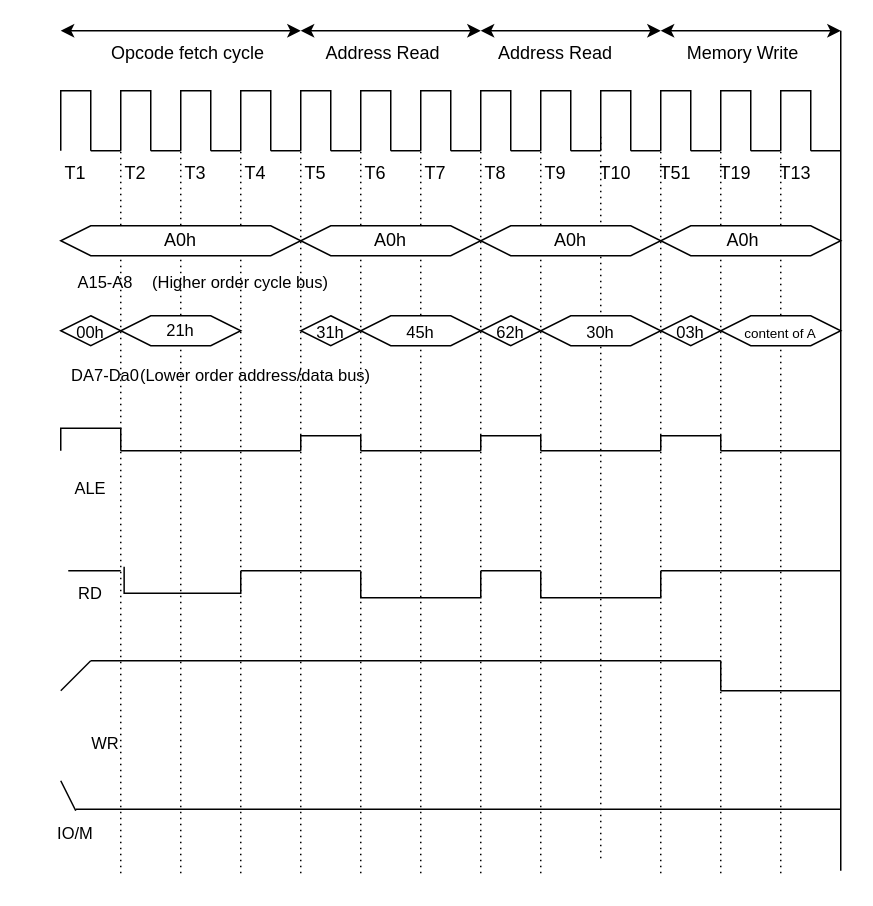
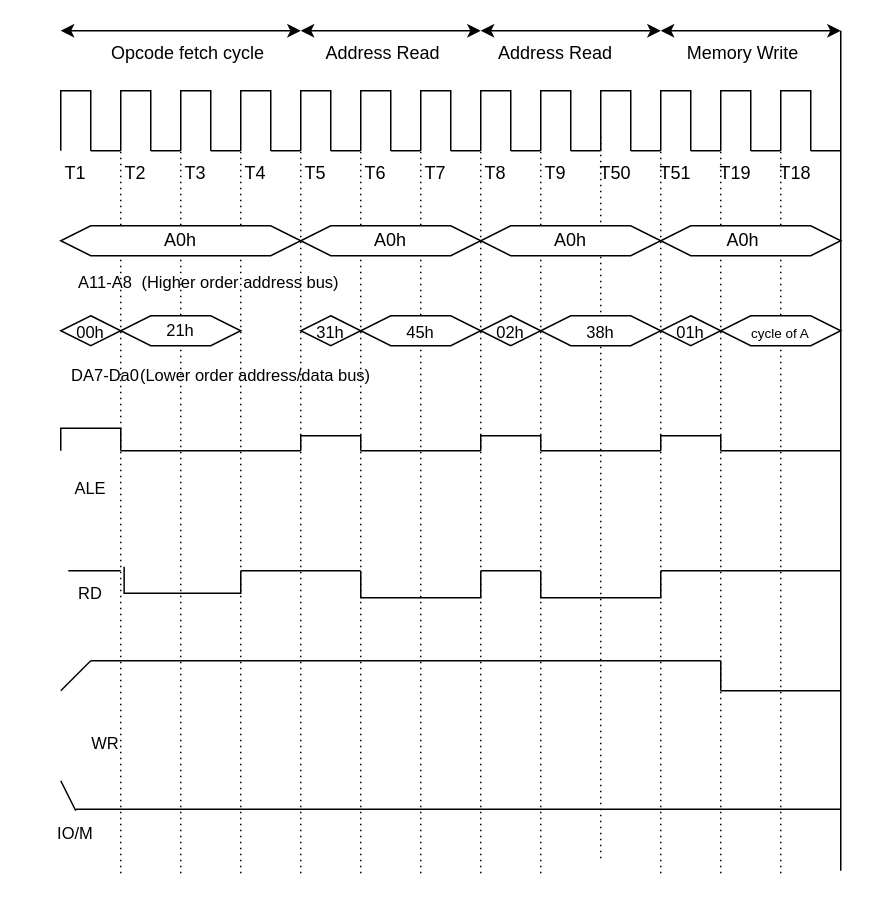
- <mxCell id="54" value="T10" style="text;html=1;strokeColor=none;fillColor=none;align=center;verticalAlign=middle;whiteSpace=wrap;rounded=0;" parent="1" vertex="1"><mxGeometry x="380" y="100" width="60" height="30" as="geometry" /></mxCell>
+ <mxCell id="54" value="T50" style="text;html=1;strokeColor=none;fillColor=none;align=center;verticalAlign=middle;whiteSpace=wrap;rounded=0;" parent="1" vertex="1"><mxGeometry x="380" y="100" width="60" height="30" as="geometry" /></mxCell>
- <mxCell id="57" value="T13" style="text;html=1;strokeColor=none;fillColor=none;align=center;verticalAlign=middle;whiteSpace=wrap;rounded=0;" parent="1" vertex="1"><mxGeometry x="500" y="100" width="60" height="30" as="geometry" /></mxCell>
+ <mxCell id="57" value="T18" style="text;html=1;strokeColor=none;fillColor=none;align=center;verticalAlign=middle;whiteSpace=wrap;rounded=0;" parent="1" vertex="1"><mxGeometry x="500" y="100" width="60" height="30" as="geometry" /></mxCell>
- <mxCell id="86" value="&lt;font style=&quot;font-size: 11px&quot;&gt;A15-A8&lt;/font&gt;" style="text;html=1;strokeColor=none;fillColor=none;align=center;verticalAlign=middle;whiteSpace=wrap;rounded=0;fontSize=9;" parent="1" vertex="1"><mxGeometry x="40" y="172.5" width="60" height="30" as="geometry" /></mxCell>
+ <mxCell id="86" value="&lt;font style=&quot;font-size: 11px&quot;&gt;A11-A8&lt;/font&gt;" style="text;html=1;strokeColor=none;fillColor=none;align=center;verticalAlign=middle;whiteSpace=wrap;rounded=0;fontSize=9;" parent="1" vertex="1"><mxGeometry x="40" y="172.5" width="60" height="30" as="geometry" /></mxCell>
- <mxCell id="88" value="(Higher order cycle bus)" style="text;html=1;strokeColor=none;fillColor=none;align=center;verticalAlign=middle;whiteSpace=wrap;rounded=0;fontSize=11;" parent="1" vertex="1"><mxGeometry x="80" y="172.5" width="160" height="30" as="geometry" /></mxCell>
+ <mxCell id="88" value="(Higher order address bus)" style="text;html=1;strokeColor=none;fillColor=none;align=center;verticalAlign=middle;whiteSpace=wrap;rounded=0;fontSize=11;" parent="1" vertex="1"><mxGeometry x="80" y="172.5" width="160" height="30" as="geometry" /></mxCell>
- <mxCell id="80" value="&lt;font style=&quot;font-size: 11px&quot;&gt;62h&lt;/font&gt;" style="text;html=1;strokeColor=none;fillColor=none;align=center;verticalAlign=middle;whiteSpace=wrap;rounded=0;fontSize=13;" parent="1" vertex="1"><mxGeometry x="310" y="205" width="60" height="30" as="geometry" /></mxCell>
+ <mxCell id="80" value="&lt;font style=&quot;font-size: 11px&quot;&gt;02h&lt;/font&gt;" style="text;html=1;strokeColor=none;fillColor=none;align=center;verticalAlign=middle;whiteSpace=wrap;rounded=0;fontSize=13;" parent="1" vertex="1"><mxGeometry x="310" y="205" width="60" height="30" as="geometry" /></mxCell>
- <mxCell id="84" value="&lt;span style=&quot;font-size: 11px&quot;&gt;30h&lt;/span&gt;" style="text;html=1;strokeColor=none;fillColor=none;align=center;verticalAlign=middle;whiteSpace=wrap;rounded=0;fontSize=13;" parent="1" vertex="1"><mxGeometry x="370" y="205" width="60" height="30" as="geometry" /></mxCell>
+ <mxCell id="84" value="&lt;span style=&quot;font-size: 11px&quot;&gt;38h&lt;/span&gt;" style="text;html=1;strokeColor=none;fillColor=none;align=center;verticalAlign=middle;whiteSpace=wrap;rounded=0;fontSize=13;" parent="1" vertex="1"><mxGeometry x="370" y="205" width="60" height="30" as="geometry" /></mxCell>
- <mxCell id="81" value="&lt;font style=&quot;font-size: 11px&quot;&gt;03h&lt;/font&gt;" style="text;html=1;strokeColor=none;fillColor=none;align=center;verticalAlign=middle;whiteSpace=wrap;rounded=0;fontSize=13;" parent="1" vertex="1"><mxGeometry x="430" y="205" width="60" height="30" as="geometry" /></mxCell>
+ <mxCell id="81" value="&lt;font style=&quot;font-size: 11px&quot;&gt;01h&lt;/font&gt;" style="text;html=1;strokeColor=none;fillColor=none;align=center;verticalAlign=middle;whiteSpace=wrap;rounded=0;fontSize=13;" parent="1" vertex="1"><mxGeometry x="430" y="205" width="60" height="30" as="geometry" /></mxCell>
- <mxCell id="85" value="&lt;font style=&quot;font-size: 9px&quot;&gt;content of A&lt;/font&gt;" style="text;html=1;strokeColor=none;fillColor=none;align=center;verticalAlign=middle;whiteSpace=wrap;rounded=0;fontSize=13;" parent="1" vertex="1"><mxGeometry x="490" y="202.5" width="60" height="35" as="geometry" /></mxCell>
+ <mxCell id="85" value="&lt;font style=&quot;font-size: 9px&quot;&gt;cycle of A&lt;/font&gt;" style="text;html=1;strokeColor=none;fillColor=none;align=center;verticalAlign=middle;whiteSpace=wrap;rounded=0;fontSize=13;" parent="1" vertex="1"><mxGeometry x="490" y="202.5" width="60" height="35" as="geometry" /></mxCell>
